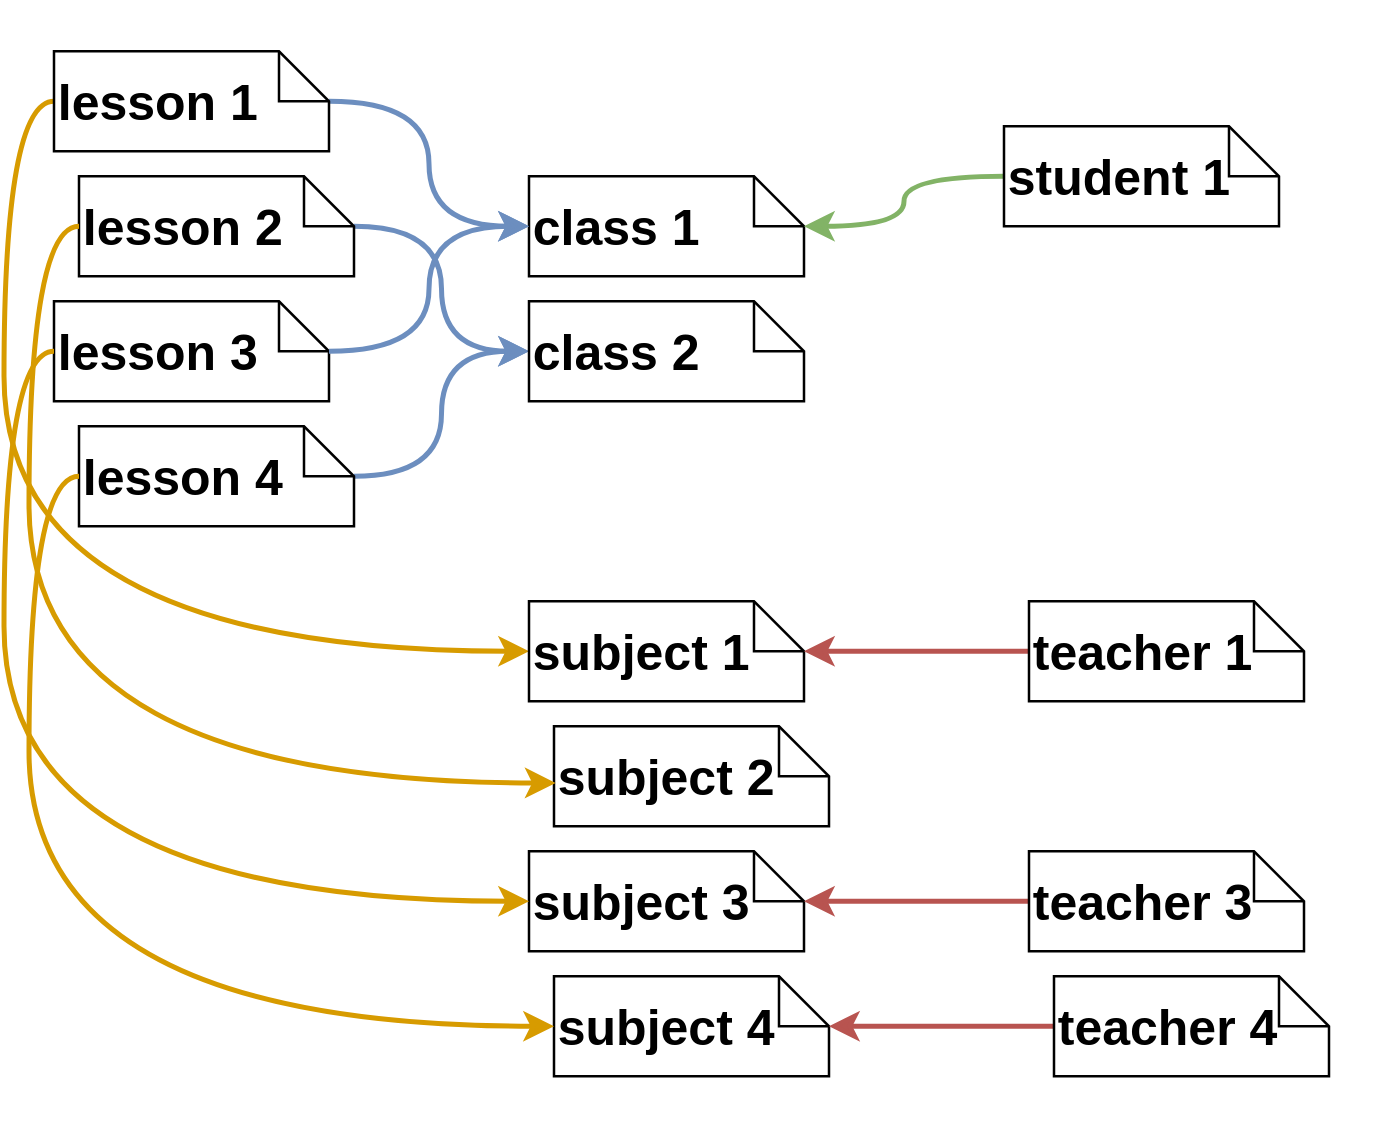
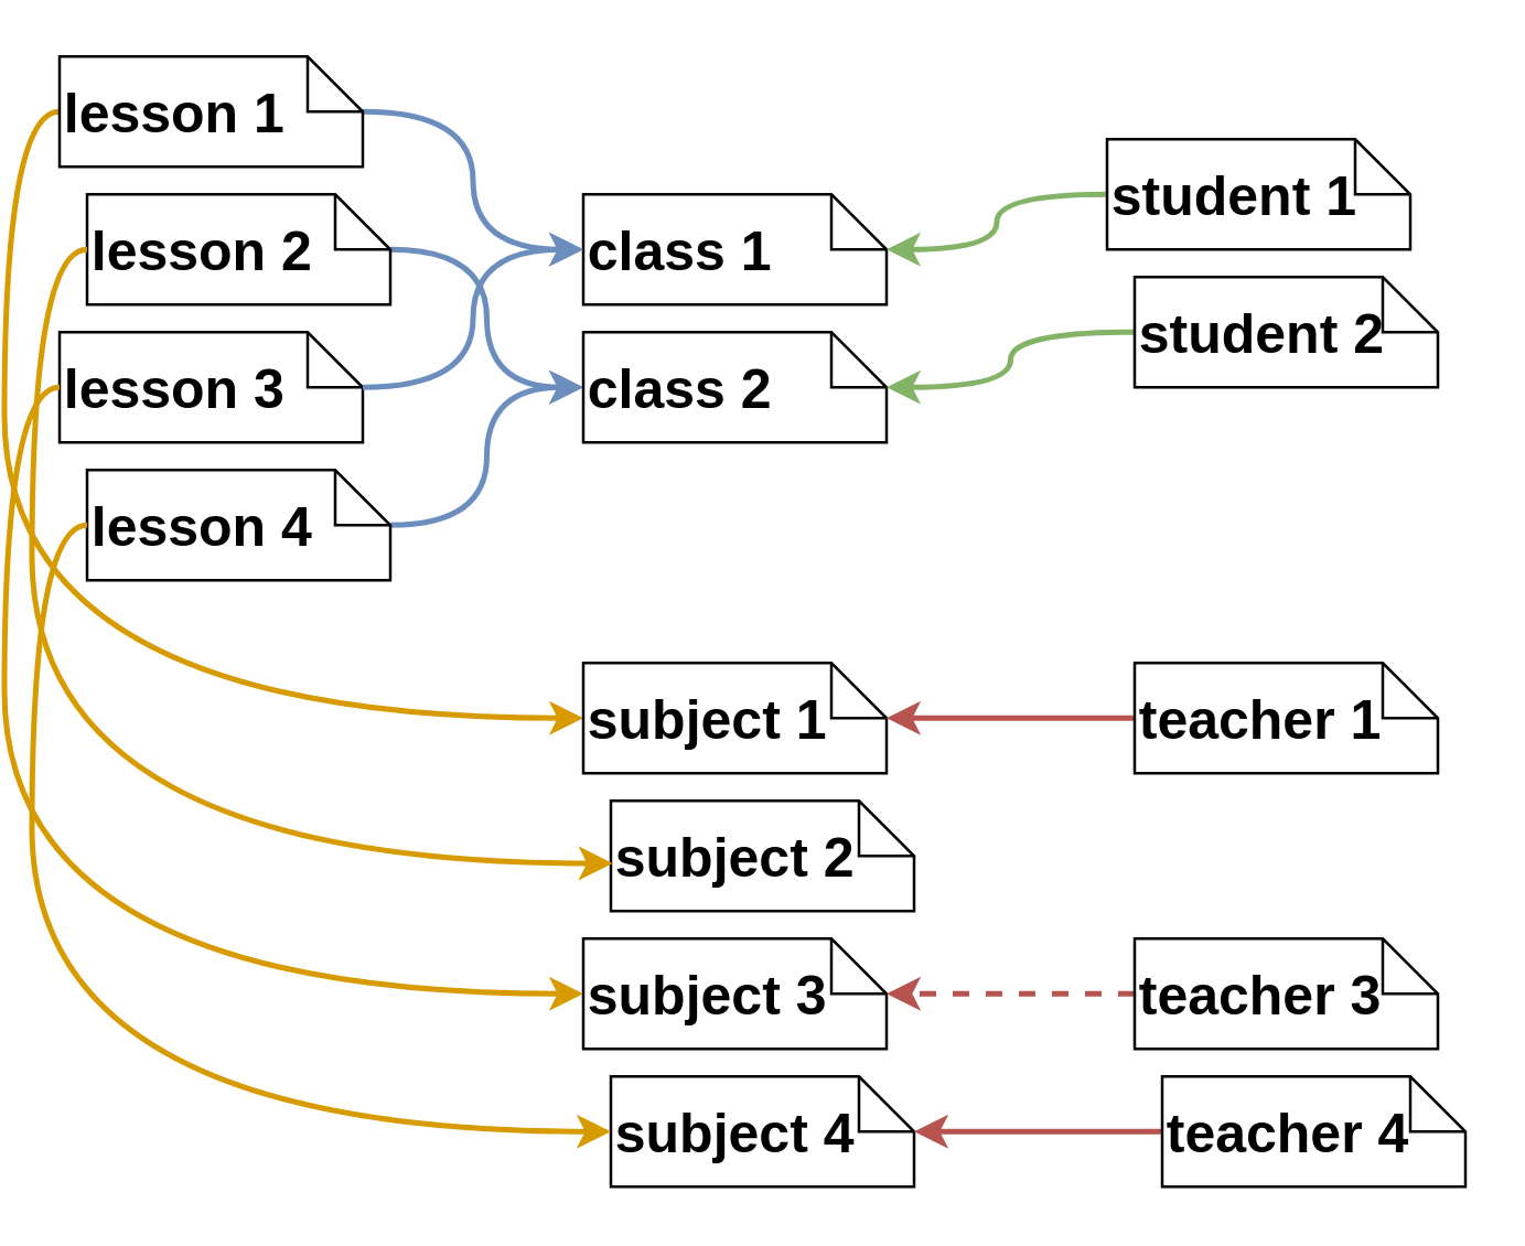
+ <mxCell id="15" value="&lt;font style=&quot;font-size: 20px;&quot;&gt;&lt;b&gt;student 2&lt;/b&gt;&lt;/font&gt;" style="shape=note;size=20;whiteSpace=wrap;html=1;align=left;" vertex="1" parent="1"><mxGeometry x="410" y="100" width="110" height="40" as="geometry" /></mxCell>
+ <mxCell id="14" style="edgeStyle=orthogonalEdgeStyle;rounded=0;orthogonalLoop=1;jettySize=auto;html=1;curved=1;fillColor=#d5e8d4;strokeColor=#82b366;strokeWidth=2;" edge="1" parent="1" source="15" target="11"><mxGeometry relative="1" as="geometry" /></mxCell>
- <mxCell id="22" style="edgeStyle=orthogonalEdgeStyle;rounded=0;orthogonalLoop=1;jettySize=auto;html=1;fillColor=#f8cecc;strokeColor=#b85450;strokeWidth=2;" edge="1" parent="1" source="23" target="18"><mxGeometry relative="1" as="geometry" /></mxCell>
+ <mxCell id="22" style="edgeStyle=orthogonalEdgeStyle;rounded=0;orthogonalLoop=1;jettySize=auto;html=1;fillColor=#f8cecc;strokeColor=#b85450;strokeWidth=2;dashed=1;" edge="1" parent="1" source="23" target="18"><mxGeometry relative="1" as="geometry" /></mxCell>
